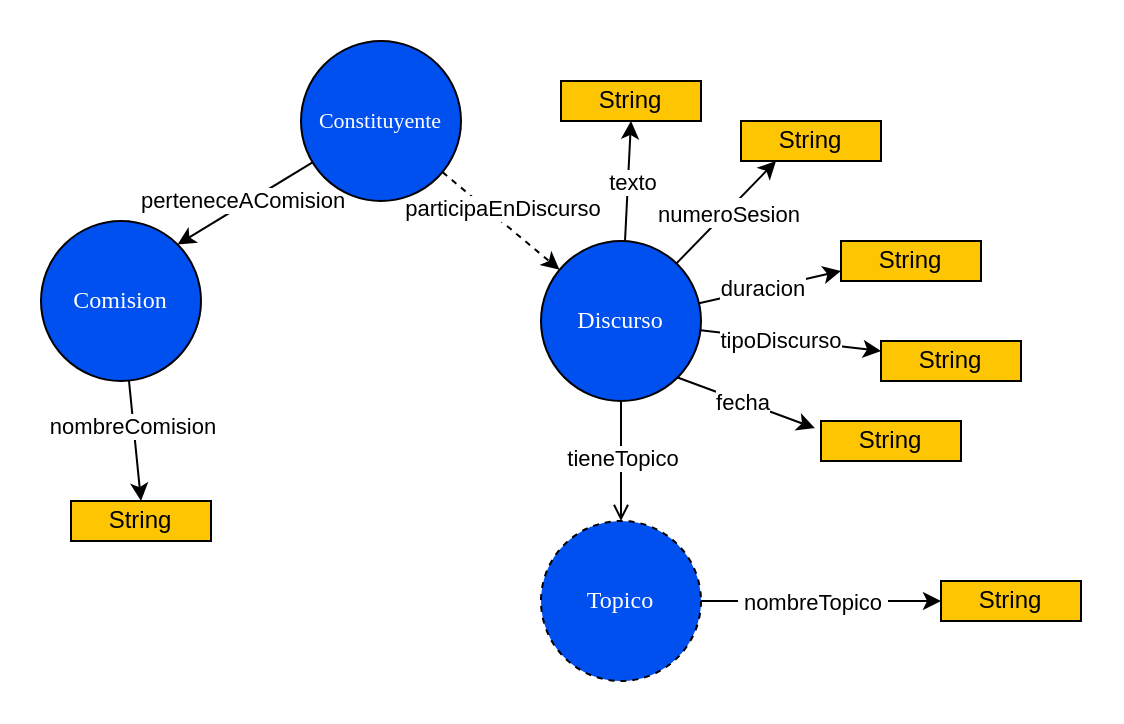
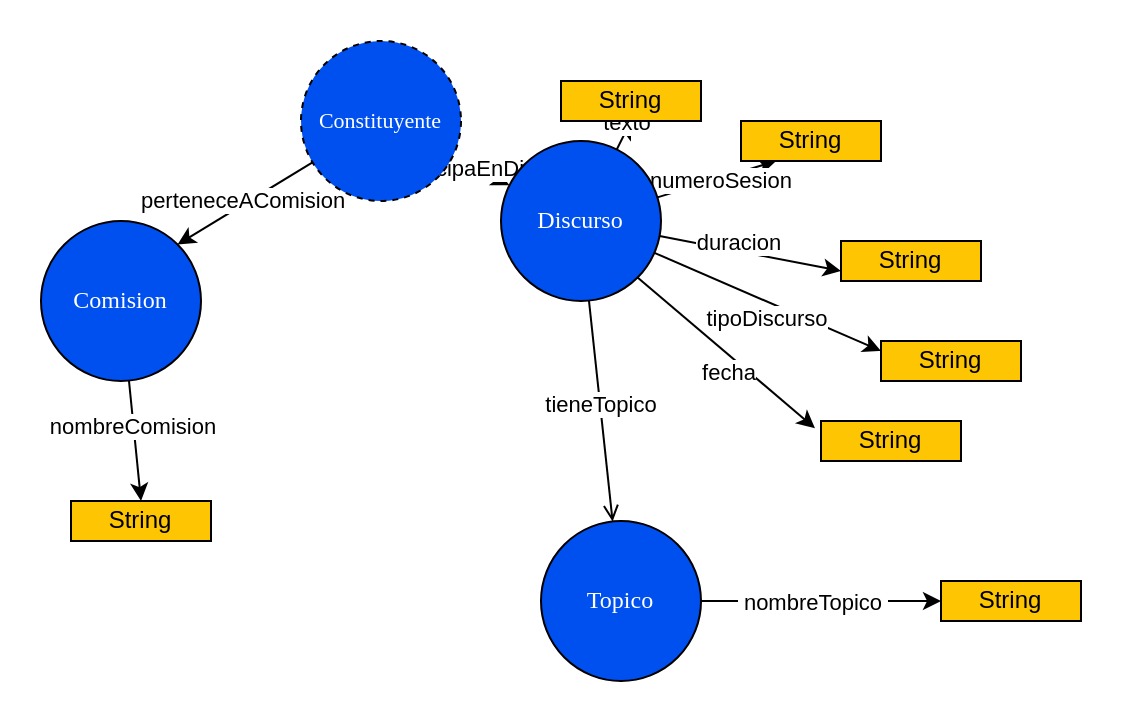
- <mxCell id="6" value="&lt;font style=&quot;font-size: 11px;&quot; face=&quot;Verdana&quot;&gt;Constituyente&lt;/font&gt;" style="ellipse;whiteSpace=wrap;html=1;aspect=fixed;fillColor=#0050ef;strokeColor=#000000;fontColor=#ffffff;" parent="1" vertex="1"><mxGeometry x="150" y="20" width="80" height="80" as="geometry" /></mxCell>
+ <mxCell id="6" value="&lt;font style=&quot;font-size: 11px;&quot; face=&quot;Verdana&quot;&gt;Constituyente&lt;/font&gt;" style="ellipse;whiteSpace=wrap;html=1;aspect=fixed;fillColor=#0050ef;strokeColor=#000000;fontColor=#ffffff;dashed=1;" parent="1" vertex="1"><mxGeometry x="150" y="20" width="80" height="80" as="geometry" /></mxCell>
- <mxCell id="21" value="&lt;font face=&quot;Verdana&quot;&gt;Discurso&lt;/font&gt;" style="ellipse;whiteSpace=wrap;html=1;aspect=fixed;fillColor=#0050ef;strokeColor=#000000;fontColor=#ffffff;" parent="1" vertex="1"><mxGeometry x="270" y="120" width="80" height="80" as="geometry" /></mxCell>
+ <mxCell id="21" value="&lt;font face=&quot;Verdana&quot;&gt;Discurso&lt;/font&gt;" style="ellipse;whiteSpace=wrap;html=1;aspect=fixed;fillColor=#0050ef;strokeColor=#000000;fontColor=#ffffff;" parent="1" vertex="1"><mxGeometry x="250" y="70" width="80" height="80" as="geometry" /></mxCell>
- <mxCell id="24" value="&lt;font face=&quot;Verdana&quot;&gt;Topico&lt;/font&gt;" style="ellipse;whiteSpace=wrap;html=1;aspect=fixed;fillColor=#0050ef;strokeColor=#000000;fontColor=#ffffff;dashed=1;" parent="1" vertex="1"><mxGeometry x="270" y="260" width="80" height="80" as="geometry" /></mxCell>
+ <mxCell id="24" value="&lt;font face=&quot;Verdana&quot;&gt;Topico&lt;/font&gt;" style="ellipse;whiteSpace=wrap;html=1;aspect=fixed;fillColor=#0050ef;strokeColor=#000000;fontColor=#ffffff;" parent="1" vertex="1"><mxGeometry x="270" y="260" width="80" height="80" as="geometry" /></mxCell>
